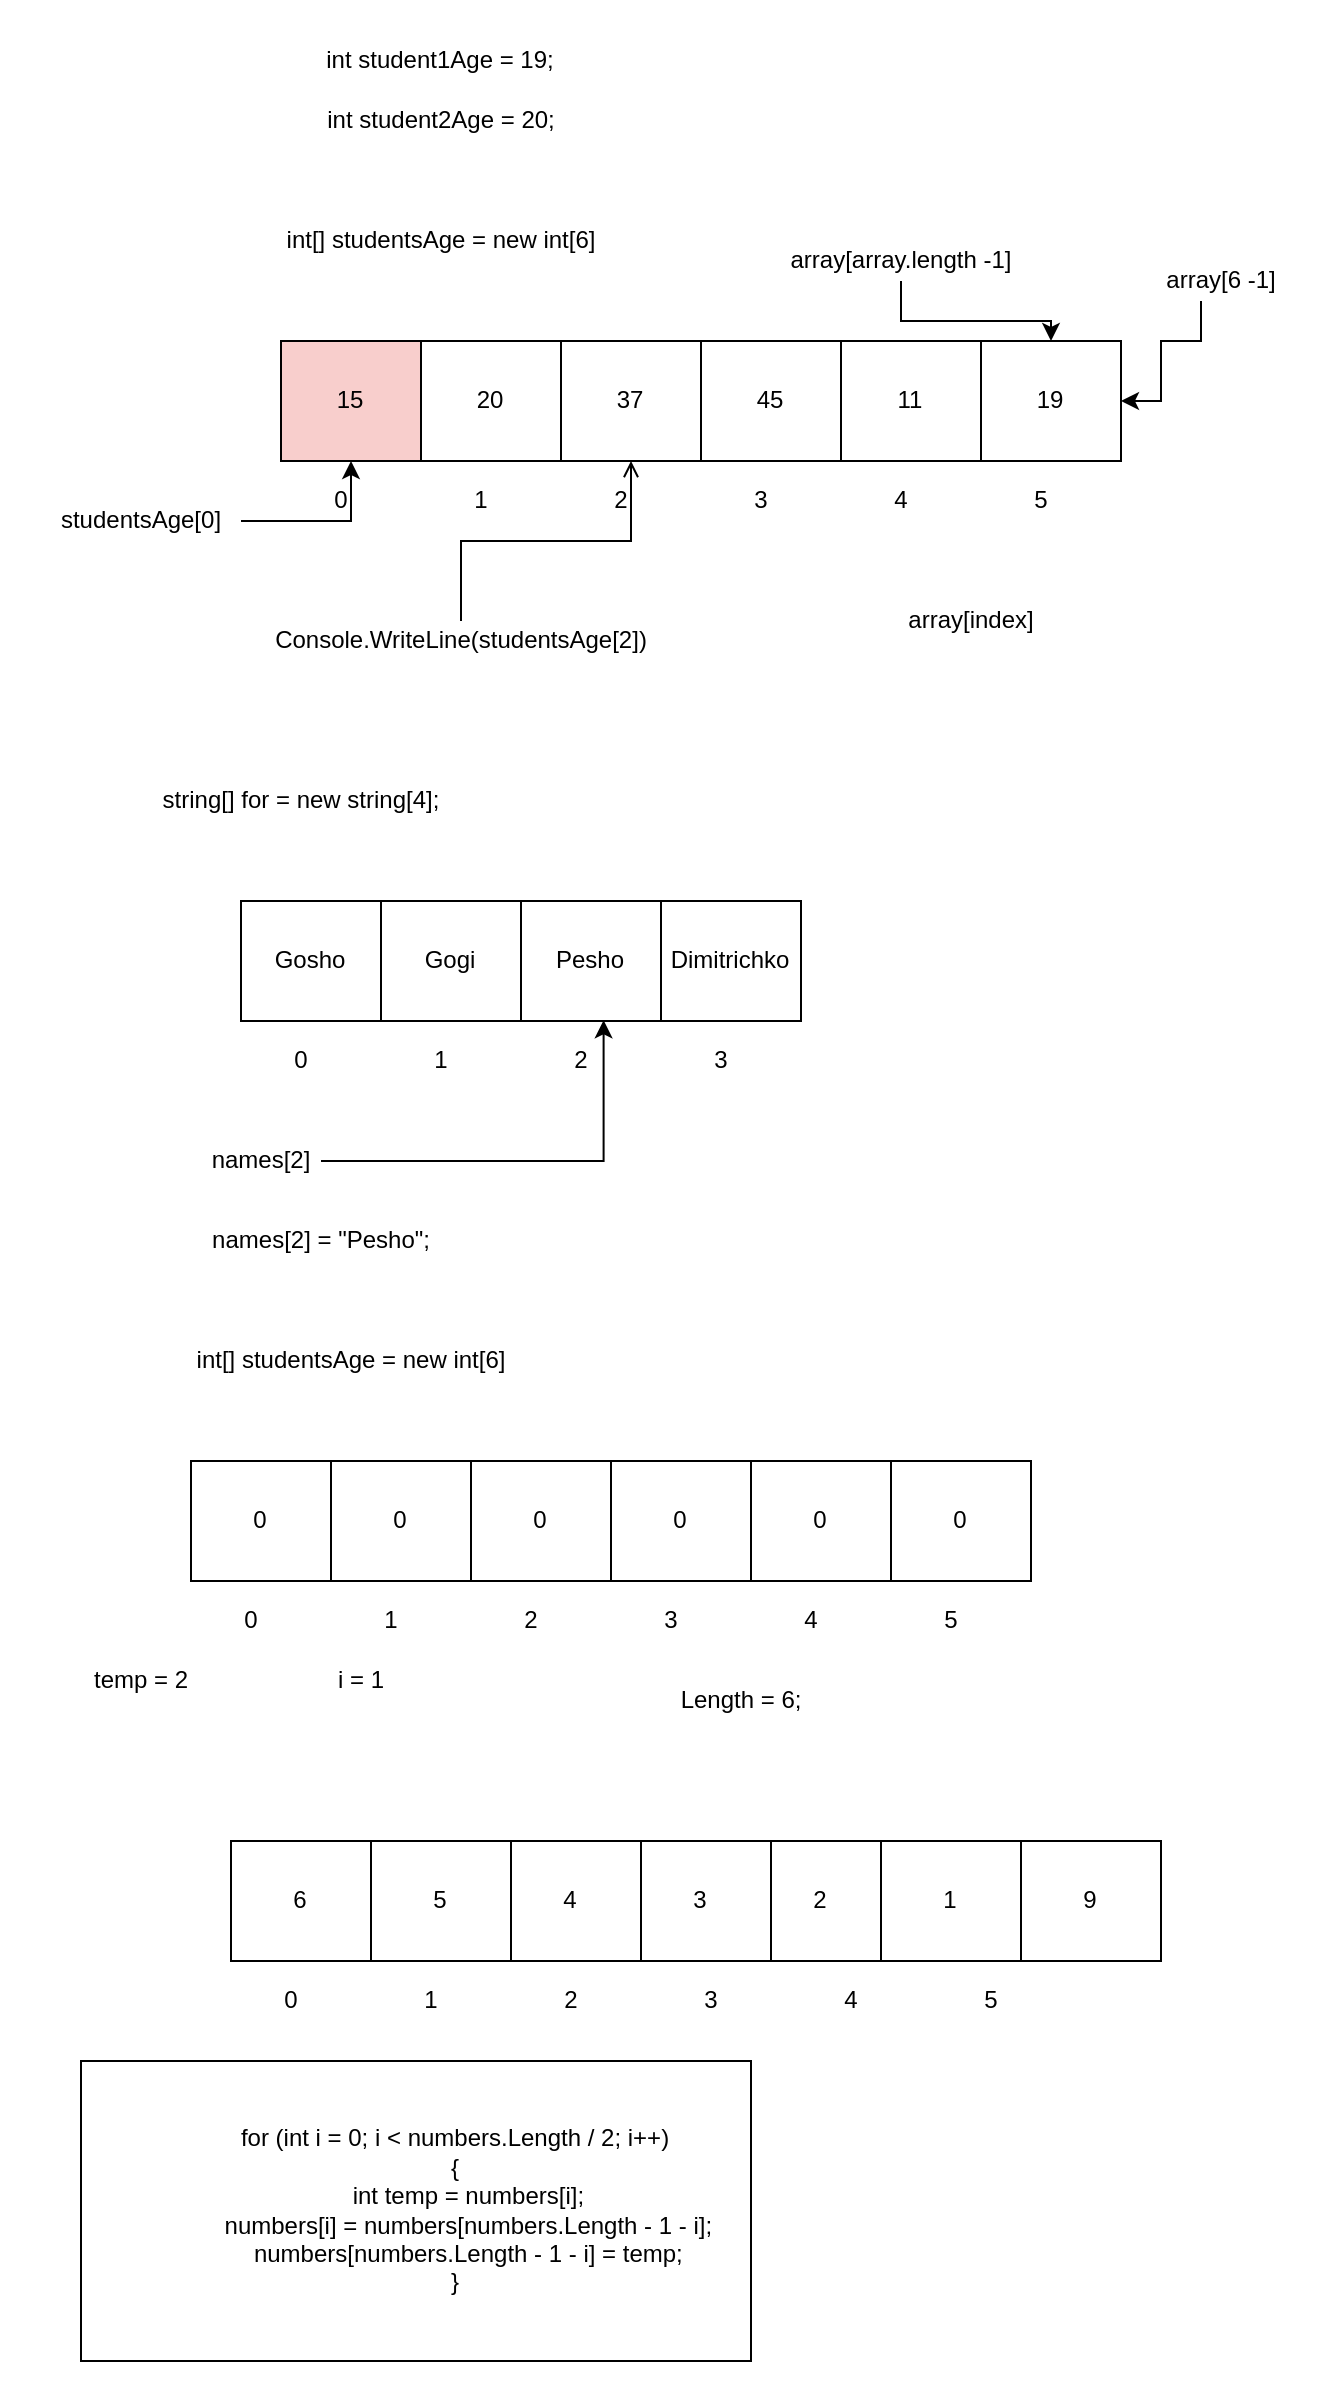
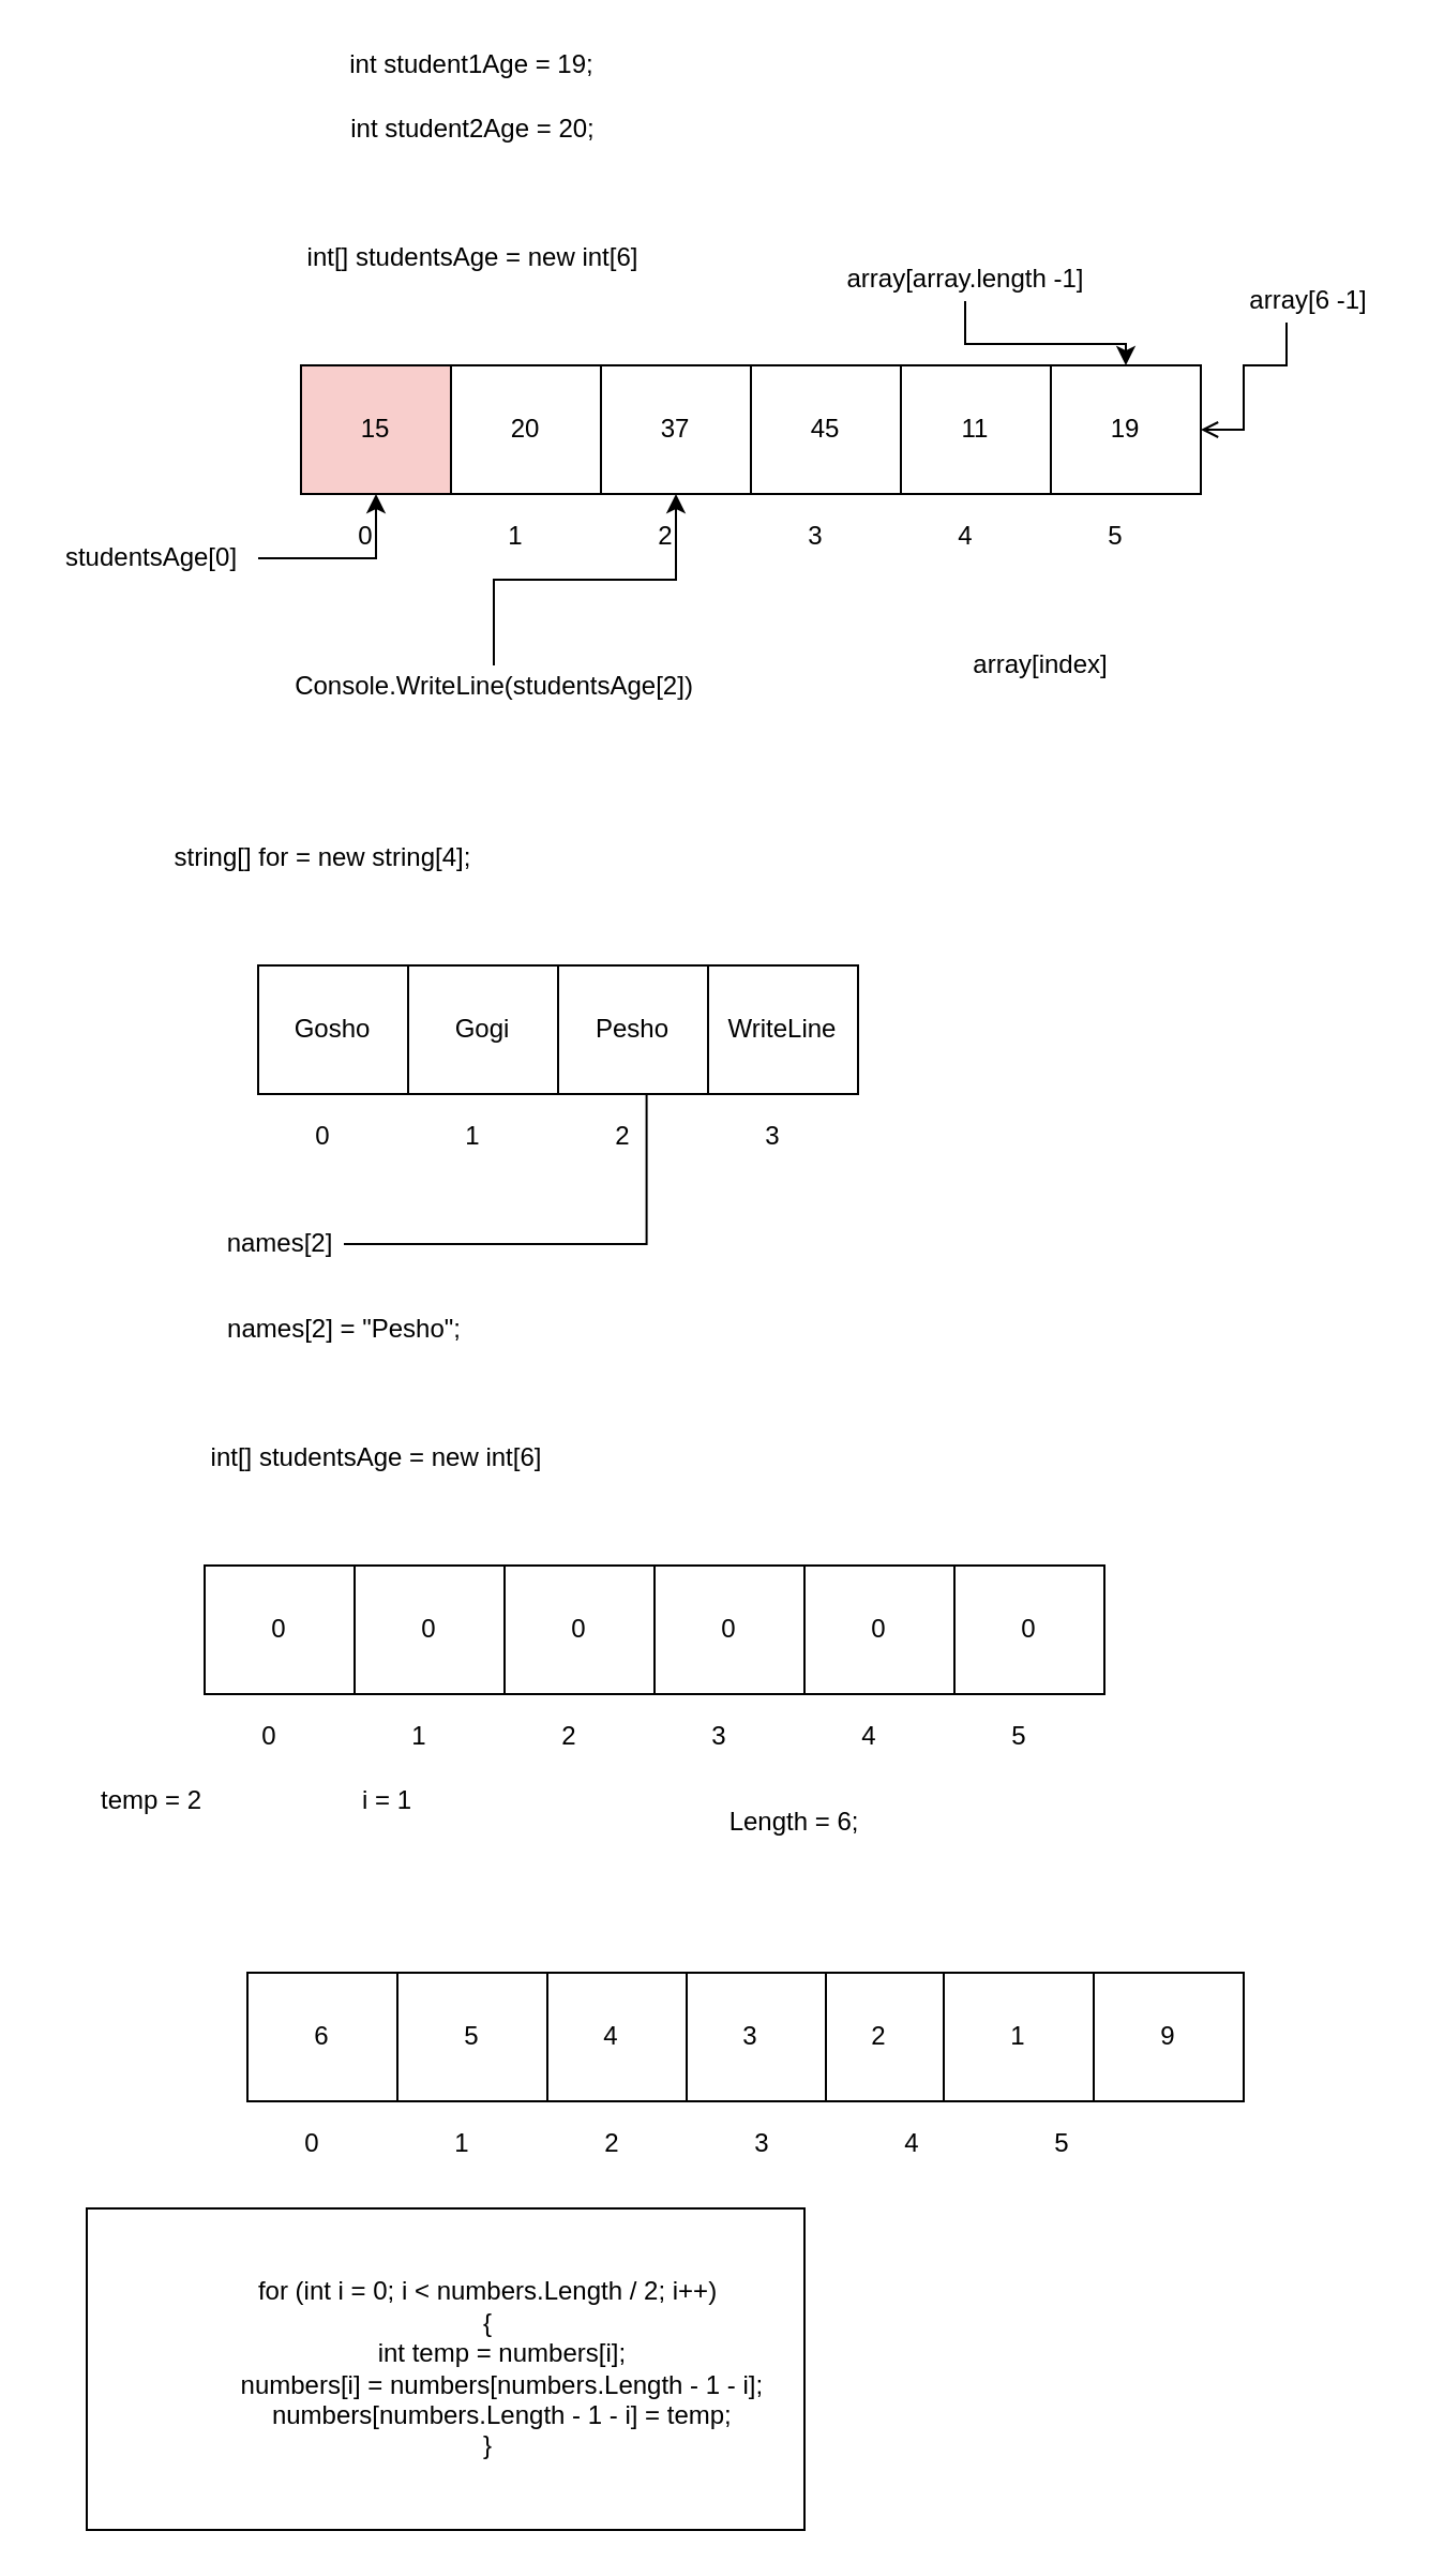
- <mxCell id="49" style="edgeStyle=orthogonalEdgeStyle;rounded=0;orthogonalLoop=1;jettySize=auto;html=1;entryX=1;entryY=0.5;entryDx=0;entryDy=0;" edge="1" parent="1" source="50" target="13"><mxGeometry relative="1" as="geometry"><Array as="points"><mxPoint x="600" y="170" /><mxPoint x="580" y="170" /><mxPoint x="580" y="200" /></Array></mxGeometry></mxCell>
+ <mxCell id="49" style="edgeStyle=orthogonalEdgeStyle;rounded=0;orthogonalLoop=1;jettySize=auto;html=1;entryX=1;entryY=0.5;entryDx=0;entryDy=0;endArrow=open;" edge="1" parent="1" source="50" target="13"><mxGeometry relative="1" as="geometry"><Array as="points"><mxPoint x="600" y="170" /><mxPoint x="580" y="170" /><mxPoint x="580" y="200" /></Array></mxGeometry></mxCell>
- <mxCell id="17" style="edgeStyle=orthogonalEdgeStyle;rounded=0;orthogonalLoop=1;jettySize=auto;html=1;entryX=0.5;entryY=1;entryDx=0;entryDy=0;endArrow=open;" edge="1" parent="1" source="18" target="8"><mxGeometry relative="1" as="geometry" /></mxCell>
+ <mxCell id="17" style="edgeStyle=orthogonalEdgeStyle;rounded=0;orthogonalLoop=1;jettySize=auto;html=1;entryX=0.5;entryY=1;entryDx=0;entryDy=0;" edge="1" parent="1" source="18" target="8"><mxGeometry relative="1" as="geometry" /></mxCell>
- <mxCell id="30" value="Dimitrichko" style="rounded=0;whiteSpace=wrap;html=1;" vertex="1" parent="1"><mxGeometry x="330" y="450" width="70" height="60" as="geometry" /></mxCell>
+ <mxCell id="30" value="WriteLine" style="rounded=0;whiteSpace=wrap;html=1;" vertex="1" parent="1"><mxGeometry x="330" y="450" width="70" height="60" as="geometry" /></mxCell>
- <mxCell id="31" style="edgeStyle=orthogonalEdgeStyle;rounded=0;orthogonalLoop=1;jettySize=auto;html=1;entryX=0.59;entryY=0.994;entryDx=0;entryDy=0;entryPerimeter=0;" edge="1" parent="1" source="32" target="27"><mxGeometry relative="1" as="geometry" /></mxCell>
+ <mxCell id="31" style="edgeStyle=orthogonalEdgeStyle;rounded=0;orthogonalLoop=1;jettySize=auto;html=1;entryX=0.59;entryY=0.994;entryDx=0;entryDy=0;entryPerimeter=0;endArrow=none;" edge="1" parent="1" source="32" target="27"><mxGeometry relative="1" as="geometry" /></mxCell>
